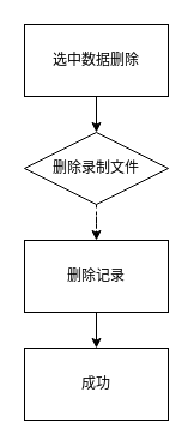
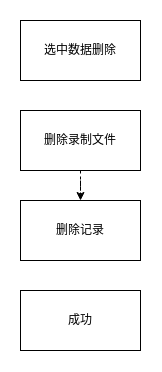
- <mxCell id="2" value="" style="edgeStyle=orthogonalEdgeStyle;rounded=0;orthogonalLoop=1;jettySize=auto;html=1;" edge="1" parent="1" source="3" target="5"><mxGeometry relative="1" as="geometry" /></mxCell>
- <mxCell id="5" value="删除录制文件" style="rhombus;whiteSpace=wrap;html=1;" vertex="1" parent="1"><mxGeometry x="20" y="110" width="120" height="60" as="geometry" /></mxCell>
+ <mxCell id="5" value="删除录制文件" style="whiteSpace=wrap;html=1;rounded=0;" vertex="1" parent="1"><mxGeometry x="20" y="110" width="120" height="60" as="geometry" /></mxCell>
- <mxCell id="6" value="" style="edgeStyle=orthogonalEdgeStyle;rounded=0;orthogonalLoop=1;jettySize=auto;html=1;" edge="1" parent="1" source="7" target="8"><mxGeometry relative="1" as="geometry" /></mxCell>
